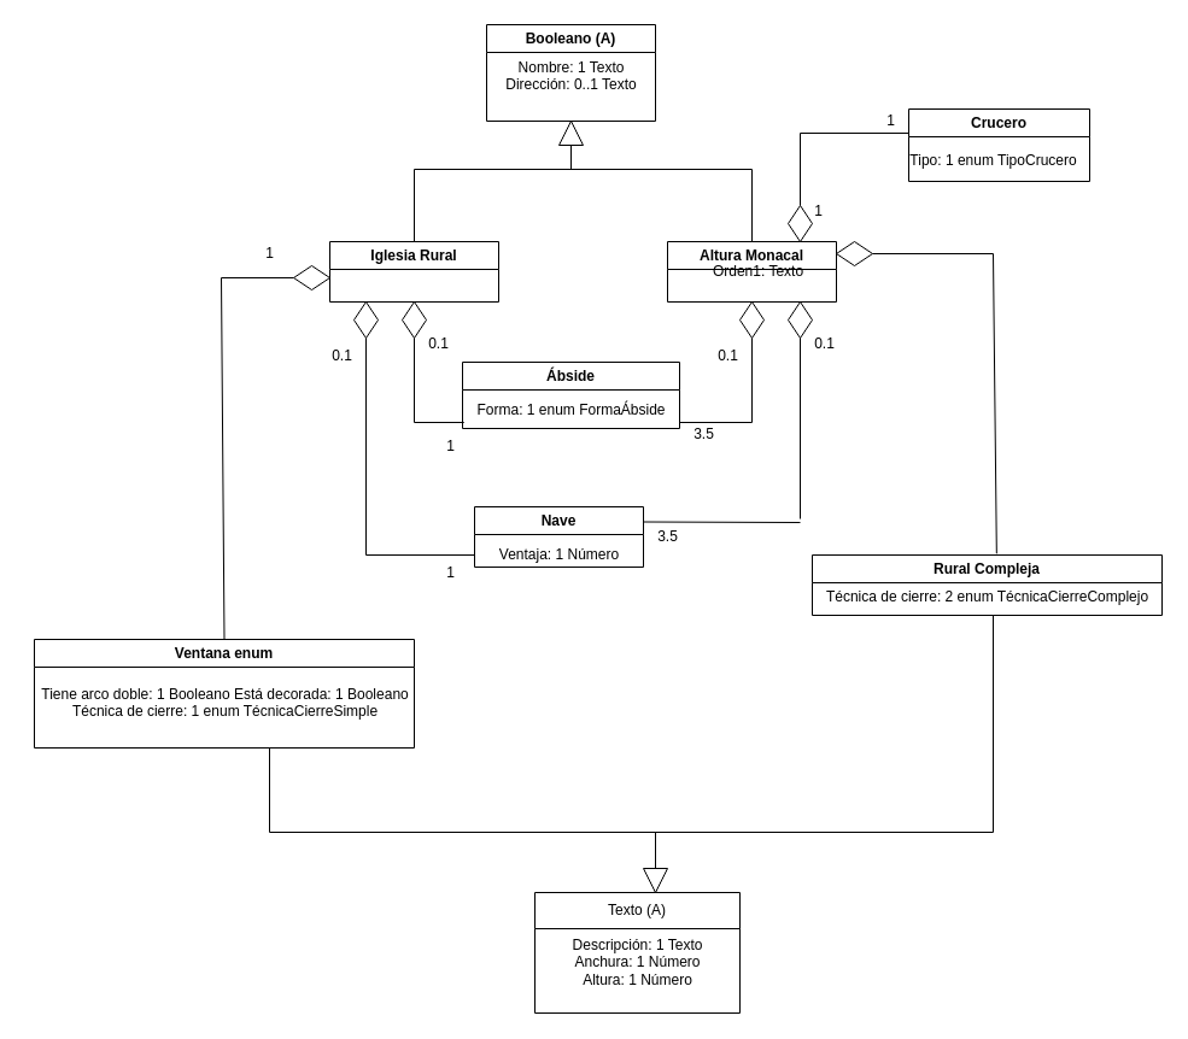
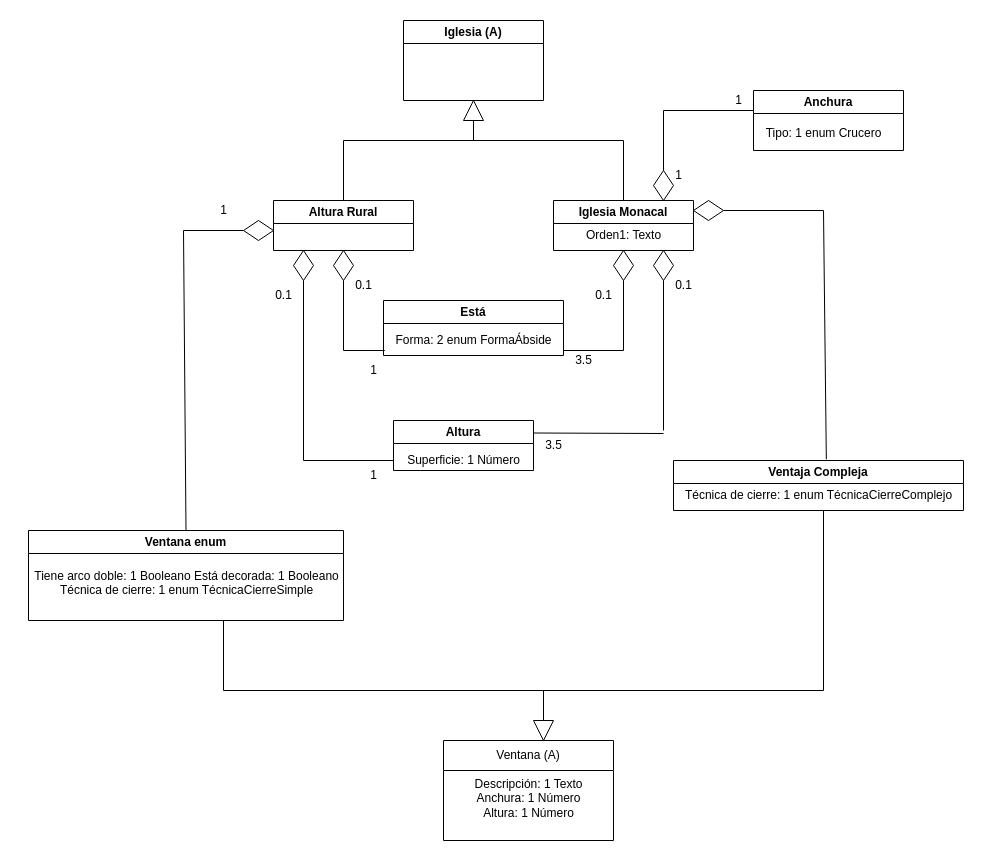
- <mxCell id="2" value="Booleano (A)" style="swimlane;whiteSpace=wrap;html=1;" vertex="1" parent="1"><mxGeometry x="403" y="20" width="140" height="80" as="geometry" /></mxCell>
+ <mxCell id="2" value="Iglesia (A)" style="swimlane;whiteSpace=wrap;html=1;" vertex="1" parent="1"><mxGeometry x="403" y="20" width="140" height="80" as="geometry" /></mxCell>
- <mxCell id="55" value="&lt;div&gt;Nombre: 1 Texto&lt;/div&gt;&lt;div&gt;Dirección: 0..1 Texto&lt;/div&gt;&lt;div&gt;&lt;br&gt;&lt;/div&gt;" style="text;html=1;align=center;verticalAlign=middle;resizable=0;points=[];autosize=1;strokeColor=none;fillColor=none;" vertex="1" parent="1"><mxGeometry x="408" y="40" width="130" height="60" as="geometry" /></mxCell>
- <mxCell id="9" value="Crucero" style="swimlane;whiteSpace=wrap;html=1;" vertex="1" parent="1"><mxGeometry x="753" y="90" width="150" height="60" as="geometry" /></mxCell>
+ <mxCell id="9" value="Anchura" style="swimlane;whiteSpace=wrap;html=1;" vertex="1" parent="1"><mxGeometry x="753" y="90" width="150" height="60" as="geometry" /></mxCell>
- <mxCell id="10" value="&lt;div&gt;Tipo: 1 enum TipoCrucero&lt;br&gt;&lt;/div&gt;&lt;div&gt;&lt;br&gt;&lt;/div&gt;" style="text;html=1;align=center;verticalAlign=middle;resizable=0;points=[];autosize=1;strokeColor=none;fillColor=none;" vertex="1" parent="9"><mxGeometry x="-10" y="30" width="160" height="40" as="geometry" /></mxCell>
+ <mxCell id="10" value="&lt;div&gt;Tipo: 1 enum Crucero&lt;br&gt;&lt;/div&gt;&lt;div&gt;&lt;br&gt;&lt;/div&gt;" style="text;html=1;align=center;verticalAlign=middle;resizable=0;points=[];autosize=1;strokeColor=none;fillColor=none;" vertex="1" parent="9"><mxGeometry x="-10" y="30" width="160" height="40" as="geometry" /></mxCell>
- <mxCell id="8" value="Iglesia Rural" style="swimlane;whiteSpace=wrap;html=1;" vertex="1" parent="1"><mxGeometry x="273" y="200" width="140" height="50" as="geometry" /></mxCell>
+ <mxCell id="8" value="Altura Rural" style="swimlane;whiteSpace=wrap;html=1;" vertex="1" parent="1"><mxGeometry x="273" y="200" width="140" height="50" as="geometry" /></mxCell>
- <mxCell id="6" value="Altura Monacal" style="swimlane;whiteSpace=wrap;html=1;" vertex="1" parent="1"><mxGeometry x="553" y="200" width="140" height="50" as="geometry" /></mxCell>
+ <mxCell id="6" value="Iglesia Monacal" style="swimlane;whiteSpace=wrap;html=1;" vertex="1" parent="1"><mxGeometry x="553" y="200" width="140" height="50" as="geometry" /></mxCell>
- <mxCell id="7" value="&lt;div&gt;Orden1: Texto&lt;/div&gt;" style="text;html=1;align=center;verticalAlign=middle;resizable=0;points=[];autosize=1;strokeColor=none;fillColor=none;" vertex="1" parent="6"><mxGeometry x="25" y="10" width="100" height="30" as="geometry" /></mxCell>
+ <mxCell id="7" value="&lt;div&gt;Orden1: Texto&lt;/div&gt;" style="text;html=1;align=center;verticalAlign=middle;resizable=0;points=[];autosize=1;strokeColor=none;fillColor=none;" vertex="1" parent="6"><mxGeometry x="20" y="20" width="100" height="30" as="geometry" /></mxCell>
- <mxCell id="25" value="Ábside" style="swimlane;whiteSpace=wrap;html=1;" vertex="1" parent="1"><mxGeometry x="383" y="300" width="180" height="55" as="geometry" /></mxCell>
+ <mxCell id="25" value="Está" style="swimlane;whiteSpace=wrap;html=1;" vertex="1" parent="1"><mxGeometry x="383" y="300" width="180" height="55" as="geometry" /></mxCell>
- <mxCell id="26" value="Forma: 1 enum FormaÁbside" style="text;html=1;align=center;verticalAlign=middle;resizable=0;points=[];autosize=1;strokeColor=none;fillColor=none;" vertex="1" parent="25"><mxGeometry y="25" width="180" height="30" as="geometry" /></mxCell>
+ <mxCell id="26" value="Forma: 2 enum FormaÁbside" style="text;html=1;align=center;verticalAlign=middle;resizable=0;points=[];autosize=1;strokeColor=none;fillColor=none;" vertex="1" parent="25"><mxGeometry y="25" width="180" height="30" as="geometry" /></mxCell>
- <mxCell id="31" value="Nave" style="swimlane;whiteSpace=wrap;html=1;" vertex="1" parent="1"><mxGeometry x="393" y="420" width="140" height="50" as="geometry" /></mxCell>
+ <mxCell id="31" value="Altura" style="swimlane;whiteSpace=wrap;html=1;" vertex="1" parent="1"><mxGeometry x="393" y="420" width="140" height="50" as="geometry" /></mxCell>
- <mxCell id="32" value="Ventaja: 1 Número&lt;br&gt;" style="text;html=1;align=center;verticalAlign=middle;resizable=0;points=[];autosize=1;strokeColor=none;fillColor=none;" vertex="1" parent="1"><mxGeometry x="393" y="445" width="140" height="30" as="geometry" /></mxCell>
+ <mxCell id="32" value="Superficie: 1 Número&lt;br&gt;" style="text;html=1;align=center;verticalAlign=middle;resizable=0;points=[];autosize=1;strokeColor=none;fillColor=none;" vertex="1" parent="1"><mxGeometry x="393" y="445" width="140" height="30" as="geometry" /></mxCell>
- <mxCell id="19" value="Rural Compleja" style="swimlane;whiteSpace=wrap;html=1;" vertex="1" parent="1"><mxGeometry x="673" y="460" width="290" height="50" as="geometry" /></mxCell>
+ <mxCell id="19" value="Ventaja Compleja" style="swimlane;whiteSpace=wrap;html=1;" vertex="1" parent="1"><mxGeometry x="673" y="460" width="290" height="50" as="geometry" /></mxCell>
- <mxCell id="20" value="Técnica de cierre: 2 enum TécnicaCierreComplejo&lt;br&gt;" style="text;html=1;align=center;verticalAlign=middle;resizable=0;points=[];autosize=1;strokeColor=none;fillColor=none;" vertex="1" parent="19"><mxGeometry y="20" width="290" height="30" as="geometry" /></mxCell>
+ <mxCell id="20" value="Técnica de cierre: 1 enum TécnicaCierreComplejo&lt;br&gt;" style="text;html=1;align=center;verticalAlign=middle;resizable=0;points=[];autosize=1;strokeColor=none;fillColor=none;" vertex="1" parent="19"><mxGeometry y="20" width="290" height="30" as="geometry" /></mxCell>
- <mxCell id="53" value="Texto (A)" style="swimlane;fontStyle=0;childLayout=stackLayout;horizontal=1;startSize=30;horizontalStack=0;resizeParent=1;resizeParentMax=0;resizeLast=0;collapsible=1;marginBottom=0;whiteSpace=wrap;html=1;" vertex="1" parent="1"><mxGeometry x="443" y="740" width="170" height="100" as="geometry" /></mxCell>
+ <mxCell id="53" value="Ventana (A)" style="swimlane;fontStyle=0;childLayout=stackLayout;horizontal=1;startSize=30;horizontalStack=0;resizeParent=1;resizeParentMax=0;resizeLast=0;collapsible=1;marginBottom=0;whiteSpace=wrap;html=1;" vertex="1" parent="1"><mxGeometry x="443" y="740" width="170" height="100" as="geometry" /></mxCell>
